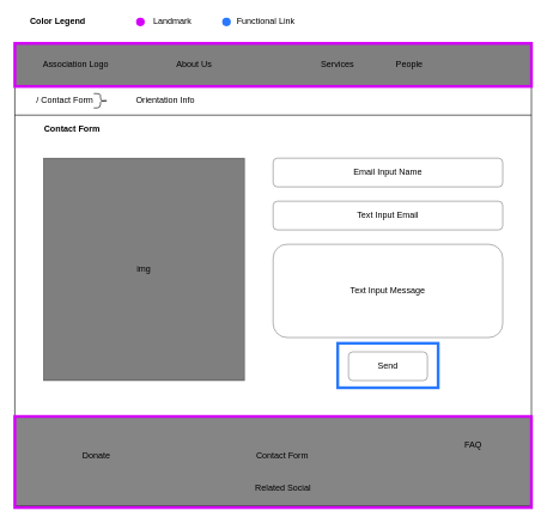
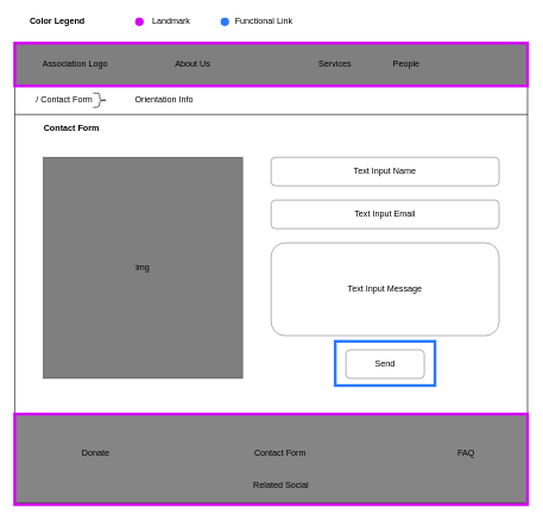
- <mxCell id="27" value="Email Input Name" style="rounded=1;whiteSpace=wrap;html=1;fillColor=#FFFFFF;opacity=50;" vertex="1" parent="1"><mxGeometry x="380" y="220" width="320" height="40" as="geometry" /></mxCell>
+ <mxCell id="27" value="Text Input Name" style="rounded=1;whiteSpace=wrap;html=1;fillColor=#FFFFFF;opacity=50;" vertex="1" parent="1"><mxGeometry x="380" y="220" width="320" height="40" as="geometry" /></mxCell>
- <mxCell id="12" value="FAQ" style="text;html=1;strokeColor=none;fillColor=none;align=center;verticalAlign=middle;whiteSpace=wrap;rounded=0;" parent="1" vertex="1"><mxGeometry x="594" y="610" width="130" height="20" as="geometry" /></mxCell>
+ <mxCell id="12" value="FAQ" style="text;html=1;strokeColor=none;fillColor=none;align=center;verticalAlign=middle;whiteSpace=wrap;rounded=0;" parent="1" vertex="1"><mxGeometry x="589" y="625" width="130" height="20" as="geometry" /></mxCell>
